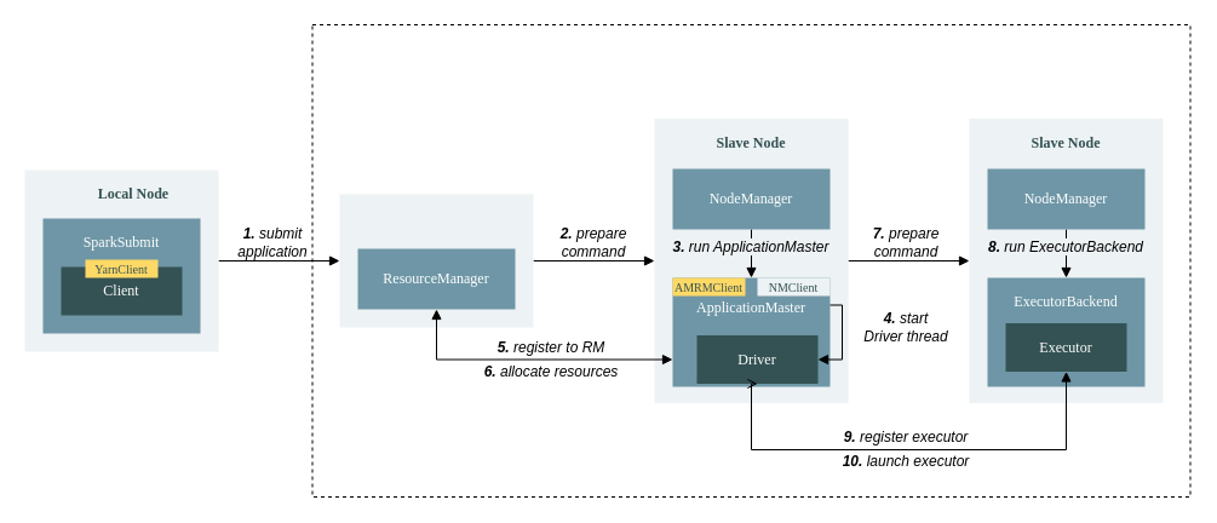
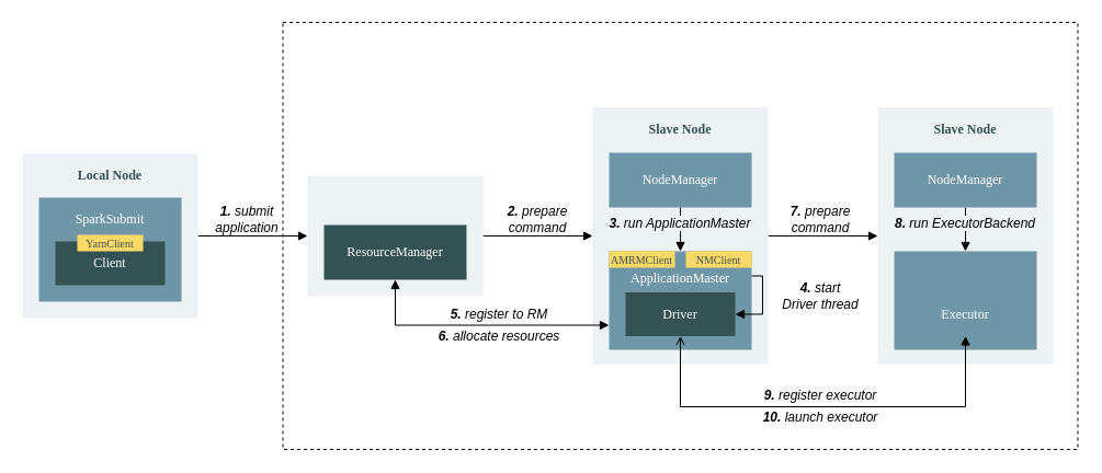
- <mxCell id="8" value="&lt;b&gt;&lt;font color=&quot;#345253&quot;&gt;Local Node&lt;/font&gt;&lt;/b&gt;" style="text;html=1;strokeColor=none;fillColor=none;align=center;verticalAlign=middle;whiteSpace=wrap;rounded=0;fontFamily=Tahoma;" parent="1" vertex="1"><mxGeometry x="75" y="150" width="70" height="20" as="geometry" /></mxCell>
+ <mxCell id="8" value="&lt;b&gt;&lt;font color=&quot;#345253&quot;&gt;Local Node&lt;/font&gt;&lt;/b&gt;" style="text;html=1;strokeColor=none;fillColor=none;align=center;verticalAlign=middle;whiteSpace=wrap;rounded=0;fontFamily=Tahoma;" parent="1" vertex="1"><mxGeometry x="65" y="150" width="70" height="20" as="geometry" /></mxCell>
- <mxCell id="18" value="&lt;font color=&quot;#ffffff&quot;&gt;ResourceManager&lt;/font&gt;" style="rounded=0;whiteSpace=wrap;html=1;strokeColor=none;fillColor=#6E96A6;fontFamily=Tahoma;fontStyle=0" parent="1" vertex="1"><mxGeometry x="295" y="205" width="130" height="50" as="geometry" /></mxCell>
+ <mxCell id="18" value="&lt;font color=&quot;#ffffff&quot;&gt;ResourceManager&lt;/font&gt;" style="rounded=0;whiteSpace=wrap;html=1;strokeColor=none;fillColor=#345253;fontFamily=Tahoma;fontStyle=0;" parent="1" vertex="1"><mxGeometry x="295" y="205" width="130" height="50" as="geometry" /></mxCell>
- <mxCell id="39" value="&lt;font style=&quot;font-size: 10px; line-height: 100%;&quot;&gt;NMClient&lt;/font&gt;" style="rounded=0;whiteSpace=wrap;html=1;strokeColor=none;fontStyle=0;fontFamily=Tahoma;fillColor=#edf2f4;fontColor=#345253;spacing=0;fontSize=10;" parent="1" vertex="1"><mxGeometry x="625" y="229" width="60" height="15" as="geometry" /></mxCell>
+ <mxCell id="39" value="&lt;font style=&quot;font-size: 10px; line-height: 100%;&quot;&gt;NMClient&lt;/font&gt;" style="rounded=0;whiteSpace=wrap;html=1;strokeColor=none;fontStyle=0;fontFamily=Tahoma;fillColor=#FFD966;fontColor=#345253;spacing=0;fontSize=10;" parent="1" vertex="1"><mxGeometry x="625" y="229" width="60" height="15" as="geometry" /></mxCell>
- <mxCell id="15" value="&lt;font color=&quot;#ffffff&quot;&gt;ExecutorBackend&lt;/font&gt;" style="text;html=1;strokeColor=none;fillColor=none;align=center;verticalAlign=middle;whiteSpace=wrap;rounded=0;fontFamily=Tahoma;fontStyle=0" parent="1" vertex="1"><mxGeometry x="825" y="239" width="110" height="20" as="geometry" /></mxCell>
- <mxCell id="14" value="&lt;font color=&quot;#ffffff&quot;&gt;Executor&lt;/font&gt;" style="rounded=0;whiteSpace=wrap;html=1;strokeColor=none;fillColor=#345253;fontStyle=0;fontFamily=Tahoma;" parent="1" vertex="1"><mxGeometry x="830" y="266.5" width="100" height="40" as="geometry" /></mxCell>
+ <mxCell id="14" value="&lt;font color=&quot;#ffffff&quot;&gt;Executor&lt;/font&gt;" style="rounded=0;whiteSpace=wrap;html=1;strokeColor=none;fillColor=#6e96a6;fontStyle=0;fontFamily=Tahoma;" parent="1" vertex="1"><mxGeometry x="830" y="266.5" width="100" height="40" as="geometry" /></mxCell>
- <mxCell id="30" value="&lt;font color=&quot;#ffffff&quot;&gt;Driver&lt;/font&gt;" style="rounded=0;whiteSpace=wrap;html=1;strokeColor=none;fillColor=#345253;fontStyle=0;fontFamily=Tahoma;" parent="1" vertex="1"><mxGeometry x="575" y="276.5" width="100" height="40" as="geometry" /></mxCell>
+ <mxCell id="30" value="&lt;font color=&quot;#ffffff&quot;&gt;Driver&lt;/font&gt;" style="rounded=0;whiteSpace=wrap;html=1;strokeColor=none;fillColor=#345253;fontStyle=0;fontFamily=Tahoma;" parent="1" vertex="1"><mxGeometry x="570" y="266.5" width="100" height="40" as="geometry" /></mxCell>
